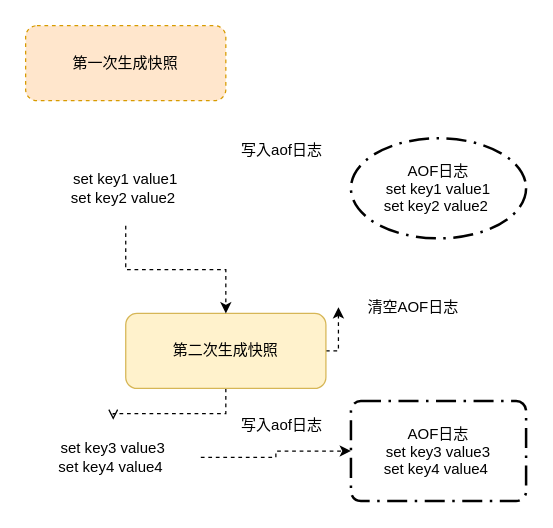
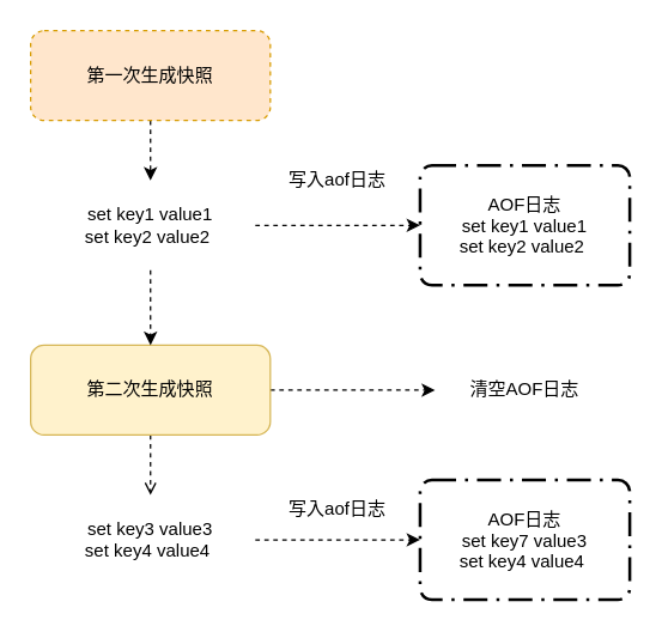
+ <mxCell id="2" value="" style="edgeStyle=orthogonalEdgeStyle;rounded=0;orthogonalLoop=1;jettySize=auto;html=1;dashed=1;" edge="1" parent="1" source="3" target="10"><mxGeometry relative="1" as="geometry" /></mxCell>
+ <mxCell id="8" style="edgeStyle=orthogonalEdgeStyle;rounded=0;orthogonalLoop=1;jettySize=auto;html=1;exitX=1;exitY=0.5;exitDx=0;exitDy=0;entryX=0;entryY=0.5;entryDx=0;entryDy=0;dashed=1;" edge="1" parent="1" source="10" target="4"><mxGeometry relative="1" as="geometry" /></mxCell>
- <mxCell id="4" value="AOF日志&#10;set key1 value1&#10;set key2 value2 " style="ellipse;arcSize=10;dashed=1;strokeColor=#000000;fillColor=none;gradientColor=none;dashPattern=8 3 1 3;strokeWidth=2;" vertex="1" parent="1"><mxGeometry x="280" y="110" width="140" height="80" as="geometry" /></mxCell>
+ <mxCell id="4" value="AOF日志&#10;set key1 value1&#10;set key2 value2 " style="rounded=1;arcSize=10;dashed=1;strokeColor=#000000;fillColor=none;gradientColor=none;dashPattern=8 3 1 3;strokeWidth=2;" vertex="1" parent="1"><mxGeometry x="280" y="110" width="140" height="80" as="geometry" /></mxCell>
- <mxCell id="14" value="清空AOF日志" style="text;html=1;strokeColor=none;fillColor=none;align=center;verticalAlign=middle;whiteSpace=wrap;rounded=0;" vertex="1" parent="1"><mxGeometry x="270" y="230" width="120" height="30" as="geometry" /></mxCell>
+ <mxCell id="14" value="清空AOF日志" style="text;html=1;strokeColor=none;fillColor=none;align=center;verticalAlign=middle;whiteSpace=wrap;rounded=0;" vertex="1" parent="1"><mxGeometry x="290" y="245" width="120" height="30" as="geometry" /></mxCell>
- <mxCell id="7" value="&lt;span&gt;第二次生成快照&lt;/span&gt;" style="rounded=1;whiteSpace=wrap;html=1;fillColor=#fff2cc;strokeColor=#d6b656;" vertex="1" parent="1"><mxGeometry x="100" y="250" width="160" height="60" as="geometry" /></mxCell>
+ <mxCell id="7" value="&lt;span&gt;第二次生成快照&lt;/span&gt;" style="rounded=1;whiteSpace=wrap;html=1;fillColor=#fff2cc;strokeColor=#d6b656;" vertex="1" parent="1"><mxGeometry x="20" y="230" width="160" height="60" as="geometry" /></mxCell>
- <mxCell id="11" value="AOF日志&#10;set key3 value3&#10;set key4 value4 " style="rounded=1;arcSize=10;dashed=1;strokeColor=#000000;fillColor=none;gradientColor=none;dashPattern=8 3 1 3;strokeWidth=2;" vertex="1" parent="1"><mxGeometry x="280" y="320" width="140" height="80" as="geometry" /></mxCell>
+ <mxCell id="11" value="AOF日志&#10;set key7 value3&#10;set key4 value4 " style="rounded=1;arcSize=10;dashed=1;strokeColor=#000000;fillColor=none;gradientColor=none;dashPattern=8 3 1 3;strokeWidth=2;" vertex="1" parent="1"><mxGeometry x="280" y="320" width="140" height="80" as="geometry" /></mxCell>
- <mxCell id="13" value="set key3 value3&lt;br&gt;set key4 value4&amp;nbsp;" style="text;html=1;strokeColor=none;fillColor=none;align=center;verticalAlign=middle;whiteSpace=wrap;rounded=0;" vertex="1" parent="1"><mxGeometry x="20" y="335" width="140" height="60" as="geometry" /></mxCell>
+ <mxCell id="13" value="set key3 value3&lt;br&gt;set key4 value4&amp;nbsp;" style="text;html=1;strokeColor=none;fillColor=none;align=center;verticalAlign=middle;whiteSpace=wrap;rounded=0;" vertex="1" parent="1"><mxGeometry x="30" y="330" width="140" height="60" as="geometry" /></mxCell>
